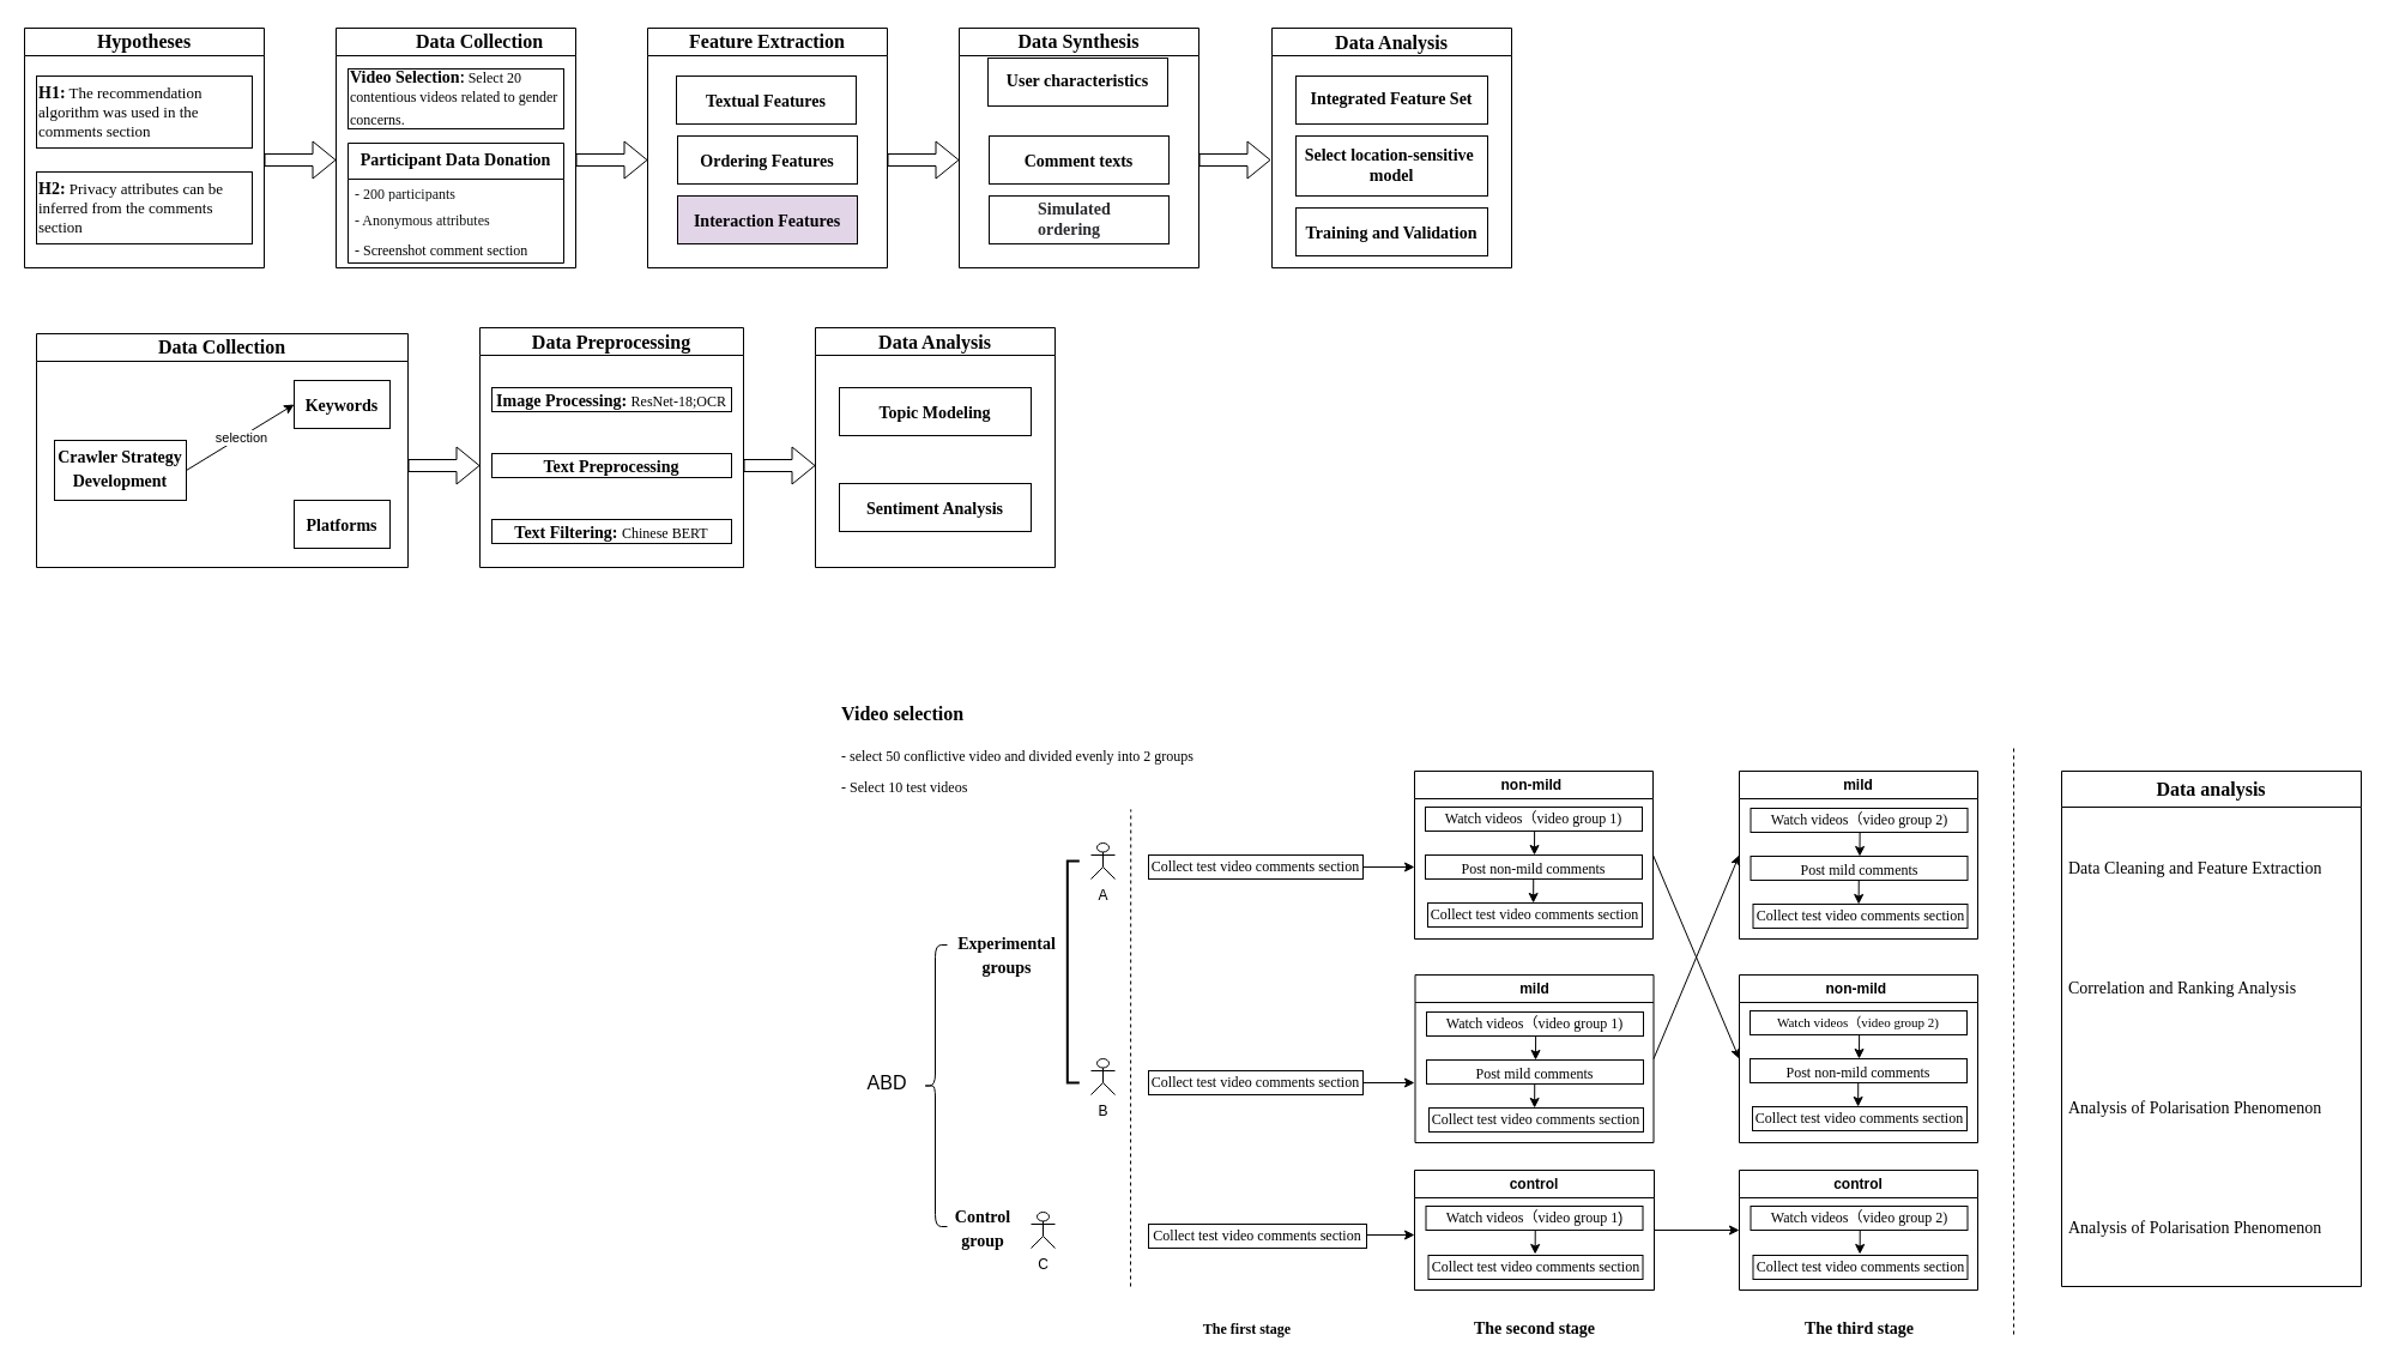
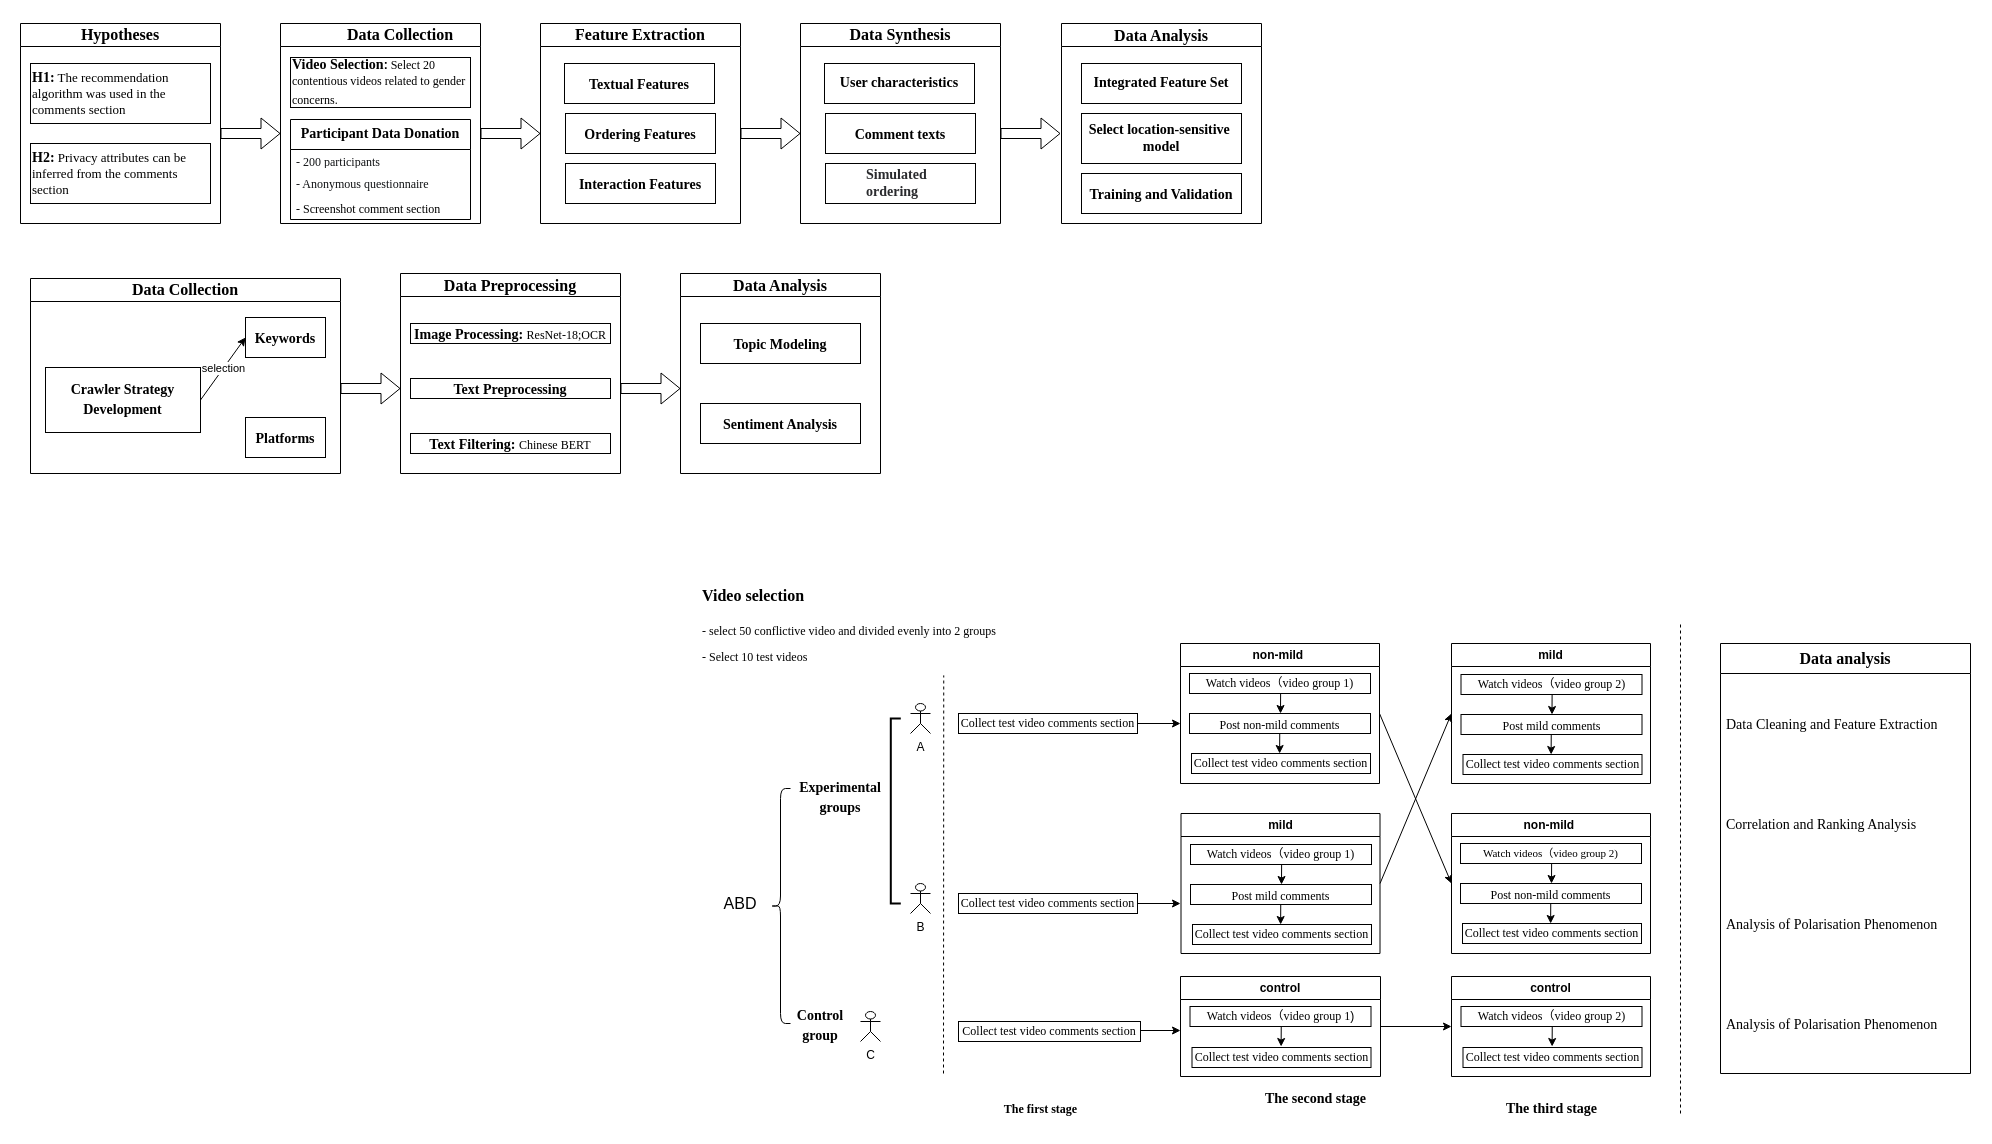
- <mxCell id="16" value="&lt;font style=&quot;font-size: 14px;&quot; face=&quot;Times New Roman&quot;&gt;&lt;b&gt;User characteristics&lt;/b&gt;&lt;/font&gt;" style="rounded=0;whiteSpace=wrap;html=1;" vertex="1" parent="15"><mxGeometry x="24" y="25" width="150" height="40" as="geometry" /></mxCell>
+ <mxCell id="16" value="&lt;font style=&quot;font-size: 14px;&quot; face=&quot;Times New Roman&quot;&gt;&lt;b&gt;User characteristics&lt;/b&gt;&lt;/font&gt;" style="rounded=0;whiteSpace=wrap;html=1;" vertex="1" parent="15"><mxGeometry x="24" y="40" width="150" height="40" as="geometry" /></mxCell>
- <mxCell id="13" value="&lt;b style=&quot;text-align: start;&quot;&gt;&lt;font face=&quot;Times New Roman&quot; style=&quot;font-size: 14px;&quot;&gt;Interaction Features&lt;/font&gt;&lt;/b&gt;&lt;span style=&quot;font-size: medium; text-align: start;&quot;&gt;&lt;/span&gt;" style="rounded=0;whiteSpace=wrap;html=1;fillColor=#e1d5e7;" vertex="1" parent="11"><mxGeometry x="25" y="140" width="150" height="40" as="geometry" /></mxCell>
+ <mxCell id="13" value="&lt;b style=&quot;text-align: start;&quot;&gt;&lt;font face=&quot;Times New Roman&quot; style=&quot;font-size: 14px;&quot;&gt;Interaction Features&lt;/font&gt;&lt;/b&gt;&lt;span style=&quot;font-size: medium; text-align: start;&quot;&gt;&lt;/span&gt;" style="rounded=0;whiteSpace=wrap;html=1;" vertex="1" parent="11"><mxGeometry x="25" y="140" width="150" height="40" as="geometry" /></mxCell>
- <mxCell id="9" value="&lt;p style=&quot;border-color: var(--border-color); font-size: var(--main-font-size); box-sizing: border-box; margin: 0px; padding: 0px; color: rgb(16, 18, 20); line-height: 21px; text-size-adjust: auto;&quot; class=&quot;tgt color_text_0 un-step-trans&quot; data-section=&quot;1&quot;&gt;&lt;font face=&quot;Times New Roman&quot;&gt;- Anonymous attributes&lt;/font&gt;&lt;/p&gt;" style="text;strokeColor=none;fillColor=none;align=left;verticalAlign=middle;spacingLeft=4;spacingRight=4;overflow=hidden;points=[[0,0.5],[1,0.5]];portConstraint=eastwest;rotatable=0;whiteSpace=wrap;html=1;" vertex="1" parent="7"><mxGeometry y="50" width="180" height="30" as="geometry" /></mxCell>
+ <mxCell id="9" value="&lt;p style=&quot;border-color: var(--border-color); font-size: var(--main-font-size); box-sizing: border-box; margin: 0px; padding: 0px; color: rgb(16, 18, 20); line-height: 21px; text-size-adjust: auto;&quot; class=&quot;tgt color_text_0 un-step-trans&quot; data-section=&quot;1&quot;&gt;&lt;font face=&quot;Times New Roman&quot;&gt;- Anonymous questionnaire&lt;/font&gt;&lt;/p&gt;" style="text;strokeColor=none;fillColor=none;align=left;verticalAlign=middle;spacingLeft=4;spacingRight=4;overflow=hidden;points=[[0,0.5],[1,0.5]];portConstraint=eastwest;rotatable=0;whiteSpace=wrap;html=1;" vertex="1" parent="7"><mxGeometry y="50" width="180" height="30" as="geometry" /></mxCell>
- <mxCell id="28" value="&lt;b style=&quot;text-align: start;&quot;&gt;&lt;font style=&quot;font-size: 14px;&quot; face=&quot;Times New Roman&quot;&gt;Crawler Strategy Development&lt;/font&gt;&lt;/b&gt;&lt;span style=&quot;font-size: medium; text-align: start;&quot;&gt;&lt;/span&gt;" style="rounded=0;whiteSpace=wrap;html=1;" vertex="1" parent="27"><mxGeometry x="15" y="89" width="110" height="50" as="geometry" /></mxCell>
+ <mxCell id="28" value="&lt;b style=&quot;text-align: start;&quot;&gt;&lt;font style=&quot;font-size: 14px;&quot; face=&quot;Times New Roman&quot;&gt;Crawler Strategy Development&lt;/font&gt;&lt;/b&gt;&lt;span style=&quot;font-size: medium; text-align: start;&quot;&gt;&lt;/span&gt;" style="rounded=0;whiteSpace=wrap;html=1;" vertex="1" parent="27"><mxGeometry x="15" y="89" width="155" height="65" as="geometry" /></mxCell>
- <mxCell id="90" value="&lt;font style=&quot;font-size: 14px;&quot; face=&quot;Times New Roman&quot;&gt;&lt;b style=&quot;text-align: start;&quot;&gt;&lt;font style=&quot;font-size: 14px;&quot;&gt;The&amp;nbsp;&lt;/font&gt;&lt;/b&gt;&lt;b style=&quot;text-align: start;&quot;&gt;second&lt;/b&gt;&lt;span style=&quot;text-align: start;&quot;&gt;&lt;/span&gt;&lt;b style=&quot;text-align: start;&quot;&gt;&lt;font style=&quot;font-size: 14px;&quot;&gt;&amp;nbsp;stage&lt;/font&gt;&lt;/b&gt;&lt;/font&gt;&lt;span style=&quot;font-size: medium; text-align: start;&quot;&gt;&lt;/span&gt;" style="text;html=1;align=center;verticalAlign=middle;resizable=0;points=[];autosize=1;strokeColor=none;fillColor=none;" vertex="1" parent="1"><mxGeometry x="1219.5" y="1089" width="120" height="30" as="geometry" /></mxCell>
+ <mxCell id="90" value="&lt;font style=&quot;font-size: 14px;&quot; face=&quot;Times New Roman&quot;&gt;&lt;b style=&quot;text-align: start;&quot;&gt;&lt;font style=&quot;font-size: 14px;&quot;&gt;The&amp;nbsp;&lt;/font&gt;&lt;/b&gt;&lt;b style=&quot;text-align: start;&quot;&gt;second&lt;/b&gt;&lt;span style=&quot;text-align: start;&quot;&gt;&lt;/span&gt;&lt;b style=&quot;text-align: start;&quot;&gt;&lt;font style=&quot;font-size: 14px;&quot;&gt;&amp;nbsp;stage&lt;/font&gt;&lt;/b&gt;&lt;/font&gt;&lt;span style=&quot;font-size: medium; text-align: start;&quot;&gt;&lt;/span&gt;" style="text;html=1;align=center;verticalAlign=middle;resizable=0;points=[];autosize=1;strokeColor=none;fillColor=none;" vertex="1" parent="1"><mxGeometry x="1254.5" y="1079" width="120" height="30" as="geometry" /></mxCell>
